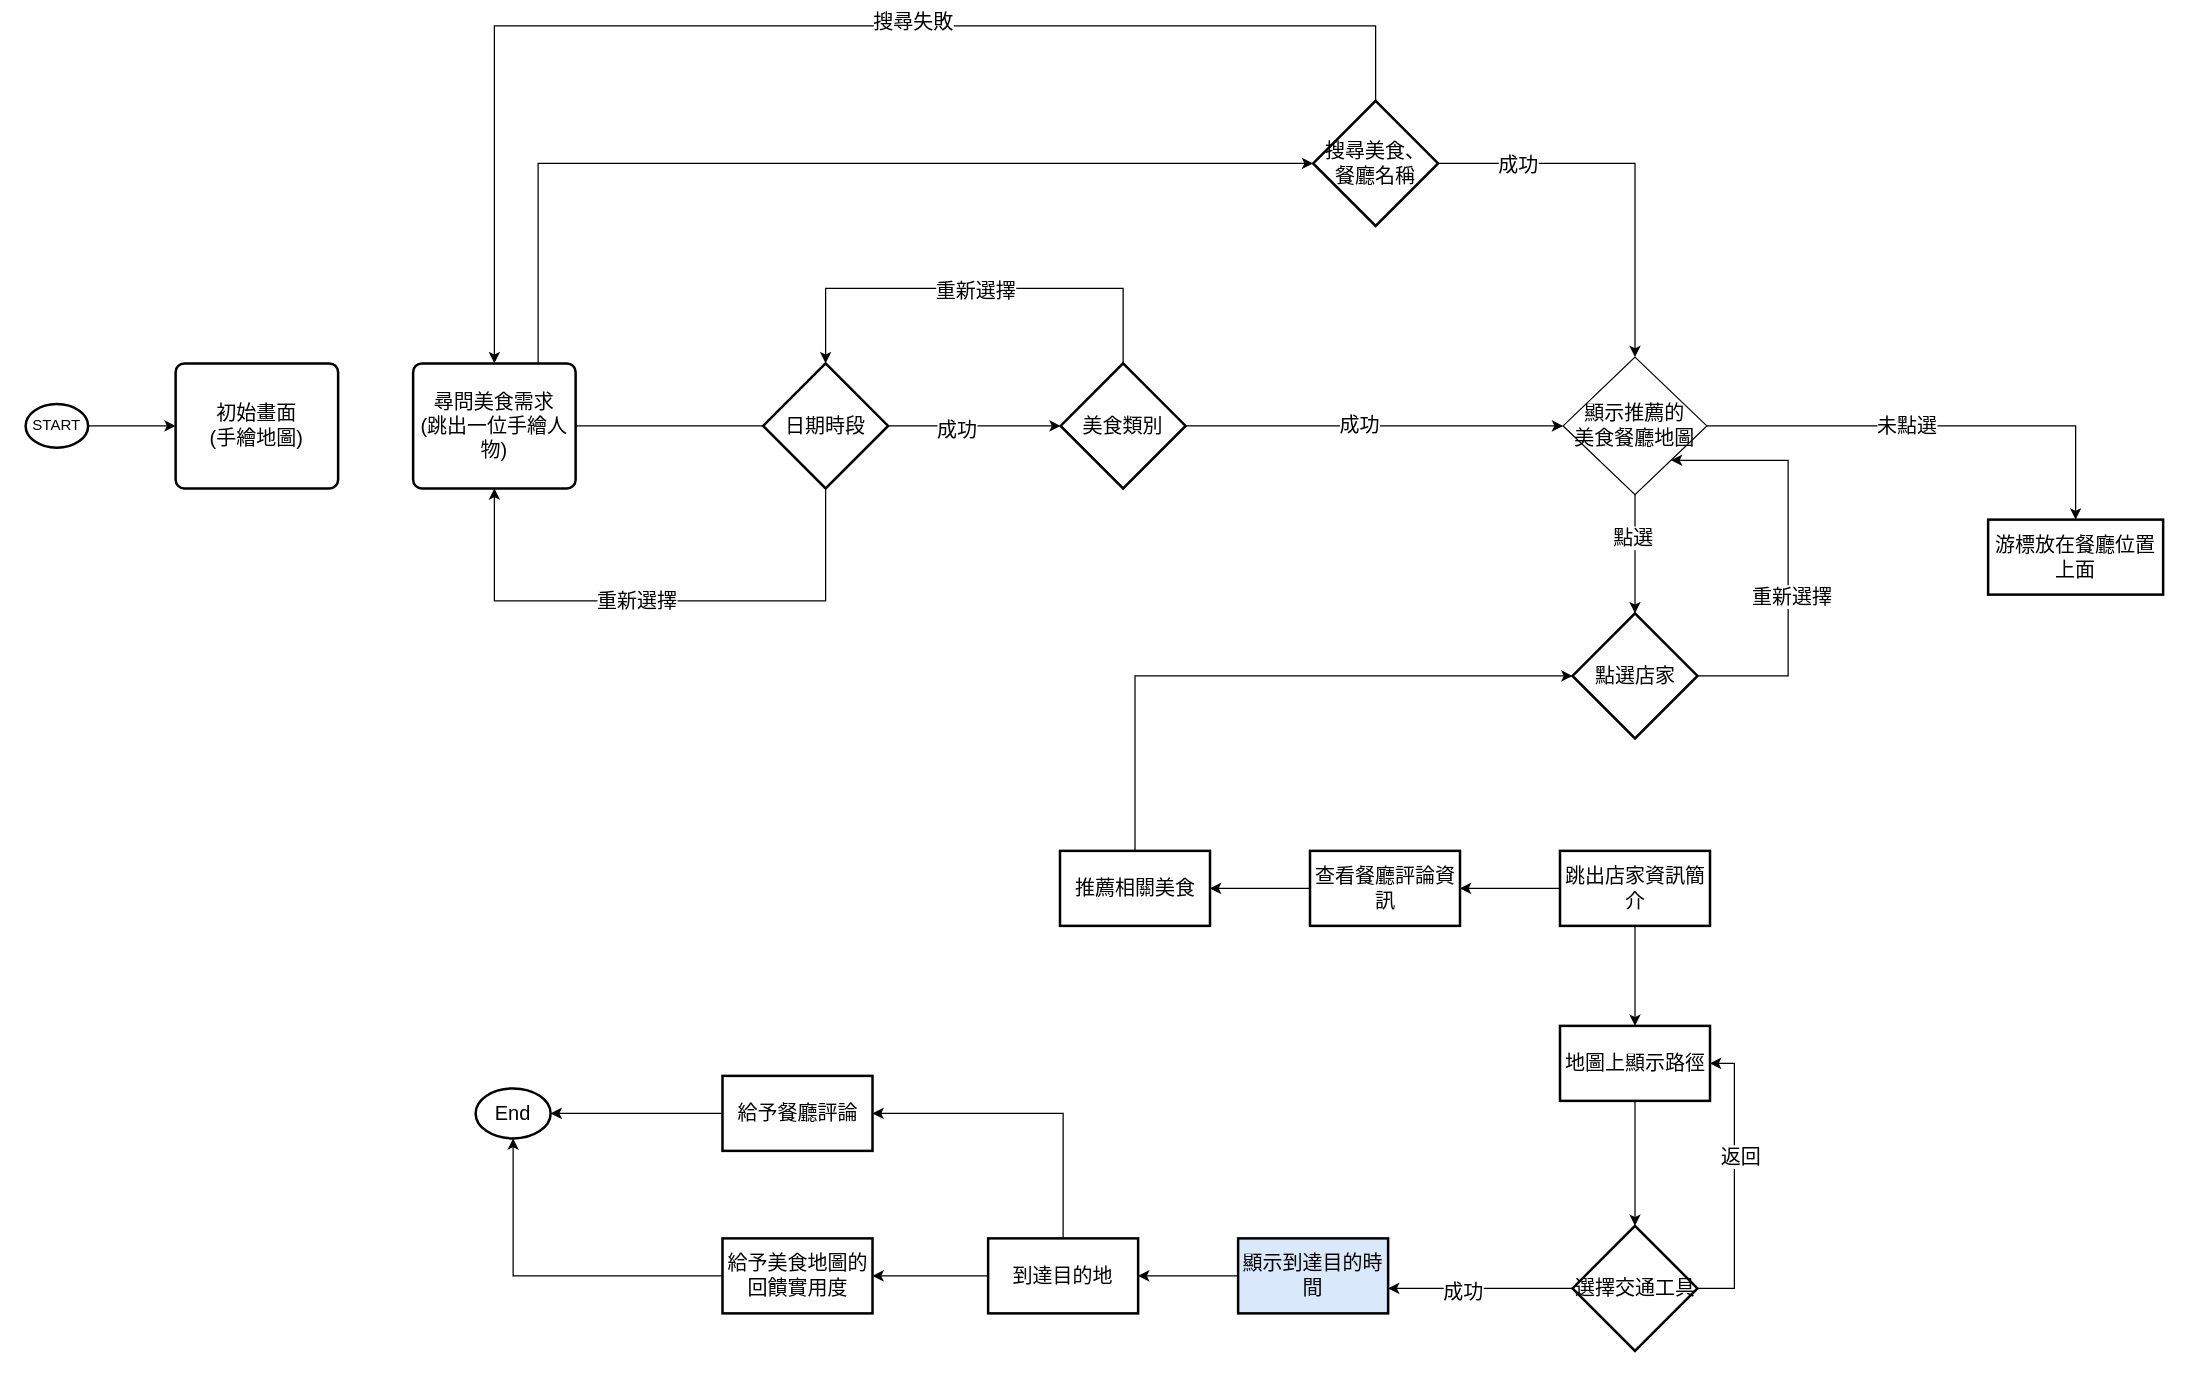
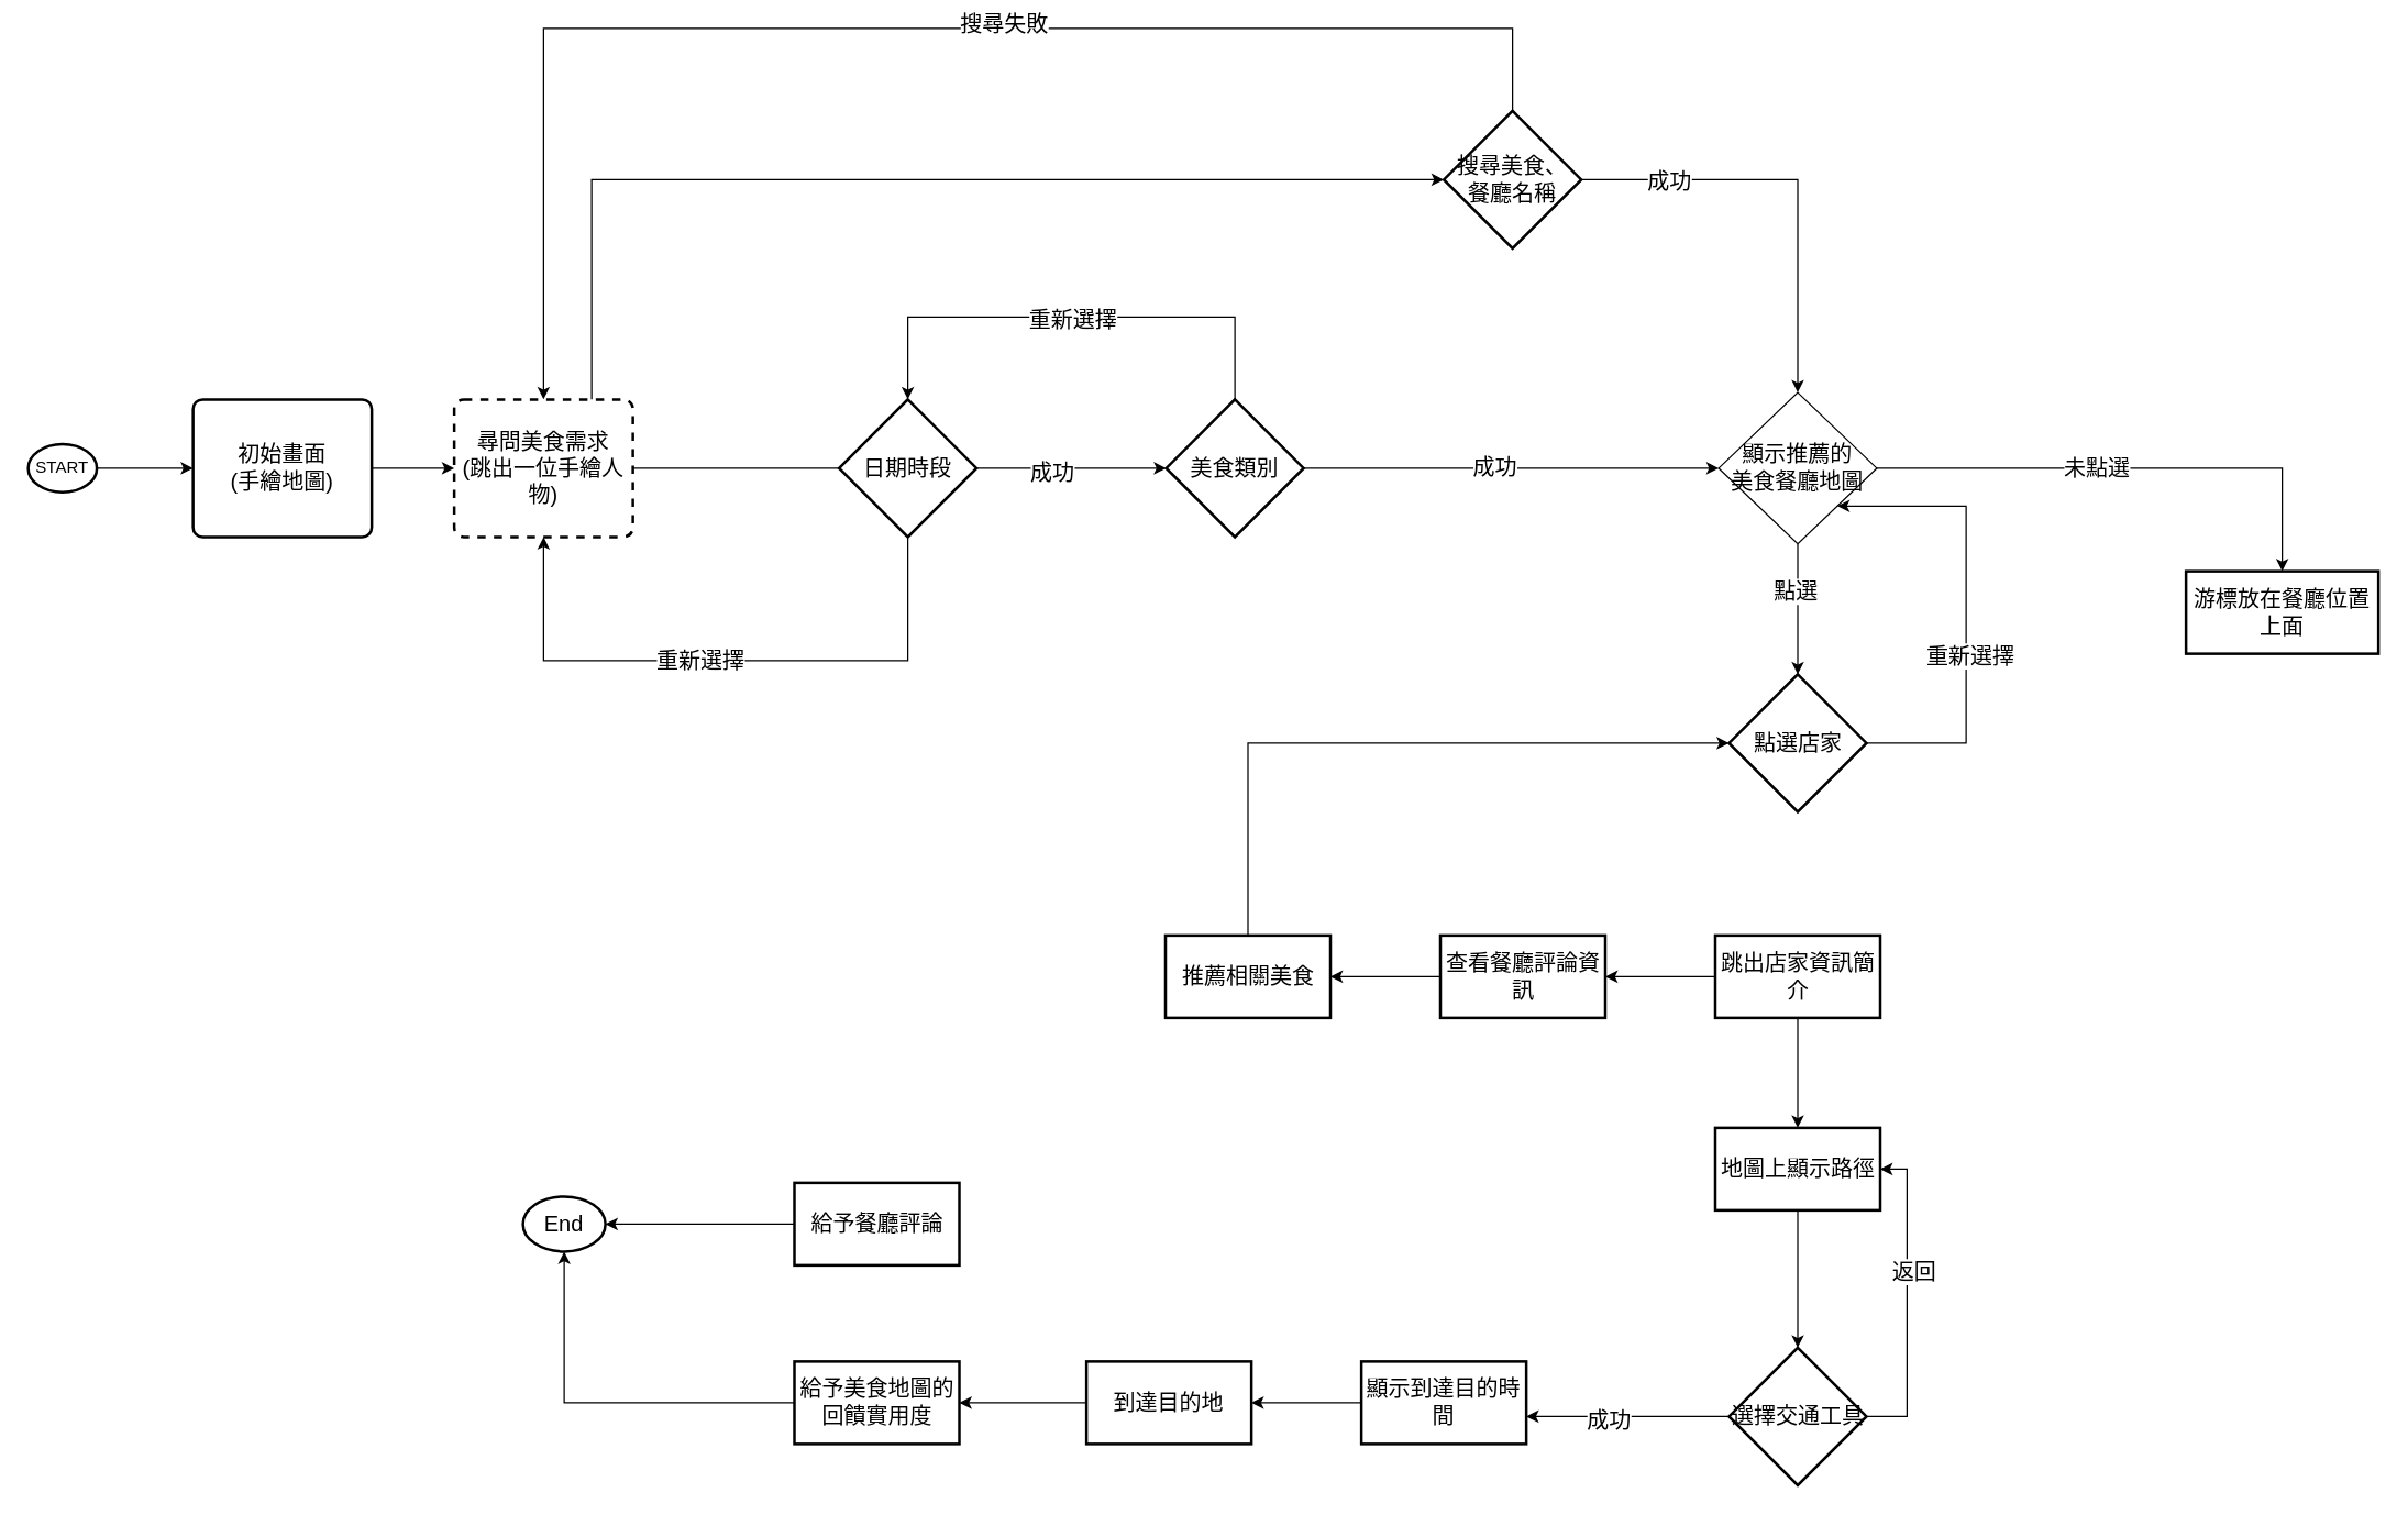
+ <mxCell id="4" style="edgeStyle=orthogonalEdgeStyle;rounded=0;orthogonalLoop=1;jettySize=auto;html=1;entryX=0;entryY=0.5;entryDx=0;entryDy=0;fontSize=16;" parent="1" source="5" target="7" edge="1"><mxGeometry relative="1" as="geometry"><mxPoint x="320" y="340" as="targetPoint" /></mxGeometry></mxCell>
- <mxCell id="7" value="尋問美食需求&lt;br style=&quot;font-size: 16px;&quot;&gt;(跳出一位手繪人物)" style="rounded=1;whiteSpace=wrap;html=1;absoluteArcSize=1;arcSize=14;strokeWidth=2;fontSize=16;" parent="1" vertex="1"><mxGeometry x="330" y="290" width="130" height="100" as="geometry" /></mxCell>
+ <mxCell id="7" value="尋問美食需求&lt;br style=&quot;font-size: 16px;&quot;&gt;(跳出一位手繪人物)" style="rounded=1;whiteSpace=wrap;html=1;absoluteArcSize=1;arcSize=14;strokeWidth=2;fontSize=16;dashed=1;" parent="1" vertex="1"><mxGeometry x="330" y="290" width="130" height="100" as="geometry" /></mxCell>
- <mxCell id="31" style="edgeStyle=orthogonalEdgeStyle;rounded=0;orthogonalLoop=1;jettySize=auto;html=1;entryX=1;entryY=0.5;entryDx=0;entryDy=0;fontSize=16;" parent="1" source="32" target="26" edge="1"><mxGeometry relative="1" as="geometry"><Array as="points"><mxPoint x="850" y="890" /></Array></mxGeometry></mxCell>
- <mxCell id="22" value="顯示到達目的時間" style="whiteSpace=wrap;html=1;strokeWidth=2;fontSize=16;fillColor=#dae8fc;" parent="1" vertex="1"><mxGeometry x="990" y="990" width="120" height="60" as="geometry" /></mxCell>
+ <mxCell id="22" value="顯示到達目的時間" style="whiteSpace=wrap;html=1;strokeWidth=2;fontSize=16;" parent="1" vertex="1"><mxGeometry x="990" y="990" width="120" height="60" as="geometry" /></mxCell>
